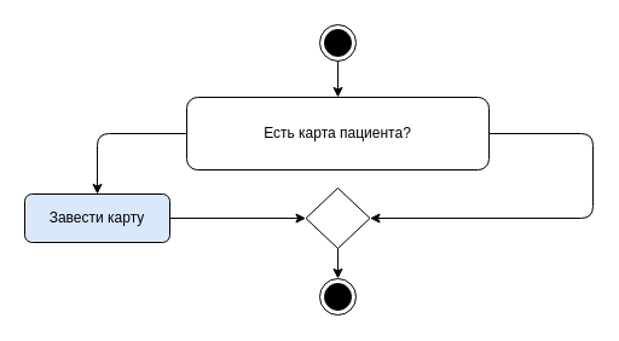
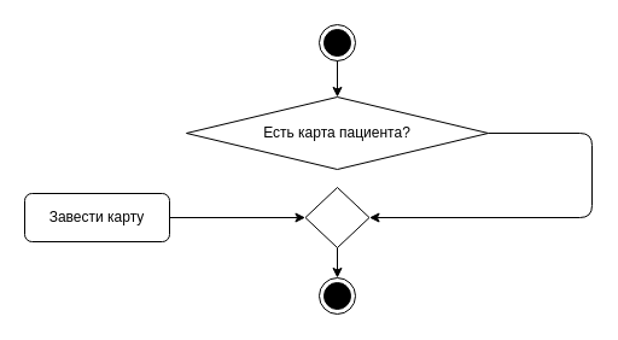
- <mxCell id="5" value="" style="endArrow=classic;html=1;exitX=0;exitY=0.5;exitDx=0;exitDy=0;entryX=0.5;entryY=0;entryDx=0;entryDy=0;edgeStyle=orthogonalEdgeStyle;" edge="1" parent="1" source="4" target="7"><mxGeometry width="50" height="50" relative="1" as="geometry"><mxPoint x="240" y="120" as="sourcePoint" /><mxPoint x="60" y="110" as="targetPoint" /></mxGeometry></mxCell>
- <mxCell id="4" value="Есть карта пациента?" style="whiteSpace=wrap;html=1;rounded=1;" vertex="1" parent="1"><mxGeometry x="154" y="80" width="250" height="60" as="geometry" /></mxCell>
+ <mxCell id="4" value="Есть карта пациента?" style="rhombus;whiteSpace=wrap;html=1;" vertex="1" parent="1"><mxGeometry x="154" y="80" width="250" height="60" as="geometry" /></mxCell>
- <mxCell id="7" value="Завести карту" style="rounded=1;whiteSpace=wrap;html=1;fillColor=#dae8fc;" vertex="1" parent="1"><mxGeometry x="20" y="160" width="120" height="40" as="geometry" /></mxCell>
+ <mxCell id="7" value="Завести карту" style="rounded=1;whiteSpace=wrap;html=1;" vertex="1" parent="1"><mxGeometry x="20" y="160" width="120" height="40" as="geometry" /></mxCell>
